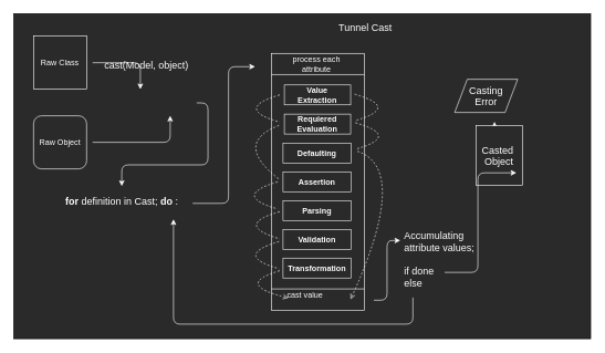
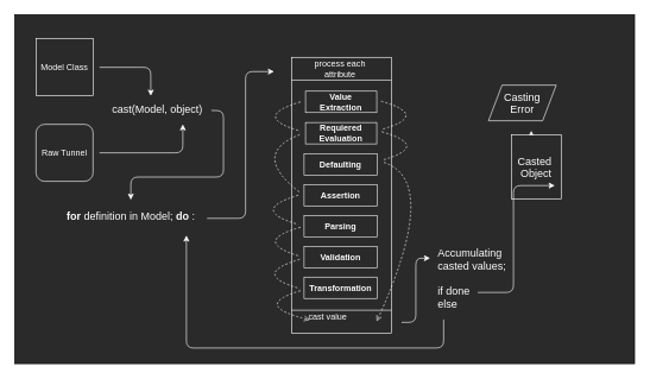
- <mxCell id="3" value="&lt;span style=&quot;font-style: normal&quot;&gt;&lt;font color=&quot;#ffffff&quot;&gt;Tunnel Cast&lt;/font&gt;&lt;/span&gt;" style="text;html=1;align=center;verticalAlign=middle;resizable=0;points=[];autosize=1;strokeWidth=1;fontSize=15;fontStyle=2" parent="1" vertex="1"><mxGeometry x="500" y="31" width="100" height="20" as="geometry" /></mxCell>
- <mxCell id="7" value="&lt;font color=&quot;#ffffff&quot;&gt;Raw Class&lt;/font&gt;" style="whiteSpace=wrap;html=1;aspect=fixed;fillColor=#2A2A2A;strokeColor=#FFFFFF;" parent="4" vertex="1"><mxGeometry x="-41" width="80" height="80" as="geometry" /></mxCell>
+ <mxCell id="7" value="&lt;font color=&quot;#ffffff&quot;&gt;Model Class&lt;/font&gt;" style="whiteSpace=wrap;html=1;aspect=fixed;fillColor=#2A2A2A;strokeColor=#FFFFFF;" parent="4" vertex="1"><mxGeometry x="-41" width="80" height="80" as="geometry" /></mxCell>
- <mxCell id="9" value="&lt;font style=&quot;font-size: 15px&quot;&gt;&lt;font style=&quot;font-size: 15px&quot; color=&quot;#ffffff&quot;&gt;cast(&lt;/font&gt;&lt;span style=&quot;color: rgb(255 , 255 , 255)&quot;&gt;Model,&amp;nbsp;&lt;/span&gt;&lt;font style=&quot;font-size: 15px&quot; color=&quot;#ffffff&quot;&gt;object)&amp;nbsp;&lt;/font&gt;&lt;/font&gt;" style="text;html=1;align=center;verticalAlign=middle;resizable=0;points=[];autosize=1;" parent="4" vertex="1"><mxGeometry x="56" y="34" width="150" height="20" as="geometry" /></mxCell>
+ <mxCell id="9" value="&lt;font style=&quot;font-size: 15px&quot;&gt;&lt;font style=&quot;font-size: 15px&quot; color=&quot;#ffffff&quot;&gt;cast(&lt;/font&gt;&lt;span style=&quot;color: rgb(255 , 255 , 255)&quot;&gt;Model,&amp;nbsp;&lt;/span&gt;&lt;font style=&quot;font-size: 15px&quot; color=&quot;#ffffff&quot;&gt;object)&amp;nbsp;&lt;/font&gt;&lt;/font&gt;" style="text;html=1;align=center;verticalAlign=middle;resizable=0;points=[];autosize=1;" parent="4" vertex="1"><mxGeometry x="56" y="89" width="150" height="20" as="geometry" /></mxCell>
- <mxCell id="5" value="&lt;font color=&quot;#ffffff&quot;&gt;Raw Object&lt;/font&gt;" style="rounded=1;whiteSpace=wrap;html=1;fillColor=#2A2A2A;strokeColor=#FFFFFF;" parent="4" vertex="1"><mxGeometry x="-41" y="120" width="80" height="80" as="geometry" /></mxCell>
+ <mxCell id="5" value="&lt;font color=&quot;#ffffff&quot;&gt;Raw Tunnel&lt;/font&gt;" style="rounded=1;whiteSpace=wrap;html=1;fillColor=#2A2A2A;strokeColor=#FFFFFF;" parent="4" vertex="1"><mxGeometry x="-41" y="120" width="80" height="80" as="geometry" /></mxCell>
- <mxCell id="35" value="&lt;font style=&quot;font-size: 15px&quot; color=&quot;#ffffff&quot;&gt;&lt;b&gt;for&lt;/b&gt; definition in Cast;&amp;nbsp;&lt;b&gt;do&lt;/b&gt; :&lt;/font&gt;" style="text;html=1;align=center;verticalAlign=middle;resizable=0;points=[];autosize=1;" parent="1" vertex="1"><mxGeometry x="83" y="293" width="200" height="20" as="geometry" /></mxCell>
+ <mxCell id="35" value="&lt;font style=&quot;font-size: 15px&quot; color=&quot;#ffffff&quot;&gt;&lt;b&gt;for&lt;/b&gt; definition in Model;&amp;nbsp;&lt;b&gt;do&lt;/b&gt; :&lt;/font&gt;" style="text;html=1;align=center;verticalAlign=middle;resizable=0;points=[];autosize=1;" parent="1" vertex="1"><mxGeometry x="83" y="293" width="200" height="20" as="geometry" /></mxCell>
- <mxCell id="37" value="&lt;p style=&quot;line-height: 130%&quot;&gt;&lt;/p&gt;&lt;div style=&quot;text-align: left&quot;&gt;&lt;font color=&quot;#ffffff&quot;&gt;&lt;span style=&quot;font-size: 15px&quot;&gt;Accumulating&lt;/span&gt;&lt;/font&gt;&lt;br&gt;&lt;/div&gt;&lt;font style=&quot;font-size: 15px&quot; color=&quot;#ffffff&quot;&gt;&lt;div style=&quot;text-align: left&quot;&gt;&lt;span&gt;attribute values;&lt;/span&gt;&lt;/div&gt;&lt;div style=&quot;text-align: left&quot;&gt;&lt;span&gt;&lt;br&gt;&lt;/span&gt;&lt;/div&gt;&lt;div style=&quot;text-align: left&quot;&gt;&lt;span&gt;if done&lt;/span&gt;&lt;/div&gt;&lt;div style=&quot;text-align: left&quot;&gt;&lt;span&gt;else&lt;/span&gt;&lt;/div&gt;&lt;/font&gt;&lt;p&gt;&lt;/p&gt;" style="rounded=0;whiteSpace=wrap;html=1;fillColor=none;strokeColor=none;" parent="1" vertex="1"><mxGeometry x="597" y="360" width="130" height="60" as="geometry" /></mxCell>
+ <mxCell id="37" value="&lt;p style=&quot;line-height: 130%&quot;&gt;&lt;/p&gt;&lt;div style=&quot;text-align: left&quot;&gt;&lt;font color=&quot;#ffffff&quot;&gt;&lt;span style=&quot;font-size: 15px&quot;&gt;Accumulating&lt;/span&gt;&lt;/font&gt;&lt;br&gt;&lt;/div&gt;&lt;font style=&quot;font-size: 15px&quot; color=&quot;#ffffff&quot;&gt;&lt;div style=&quot;text-align: left&quot;&gt;&lt;span&gt;casted values;&lt;/span&gt;&lt;/div&gt;&lt;div style=&quot;text-align: left&quot;&gt;&lt;span&gt;&lt;br&gt;&lt;/span&gt;&lt;/div&gt;&lt;div style=&quot;text-align: left&quot;&gt;&lt;span&gt;if done&lt;/span&gt;&lt;/div&gt;&lt;div style=&quot;text-align: left&quot;&gt;&lt;span&gt;else&lt;/span&gt;&lt;/div&gt;&lt;/font&gt;&lt;p&gt;&lt;/p&gt;" style="rounded=0;whiteSpace=wrap;html=1;fillColor=none;strokeColor=none;" parent="1" vertex="1"><mxGeometry x="597" y="360" width="130" height="60" as="geometry" /></mxCell>
